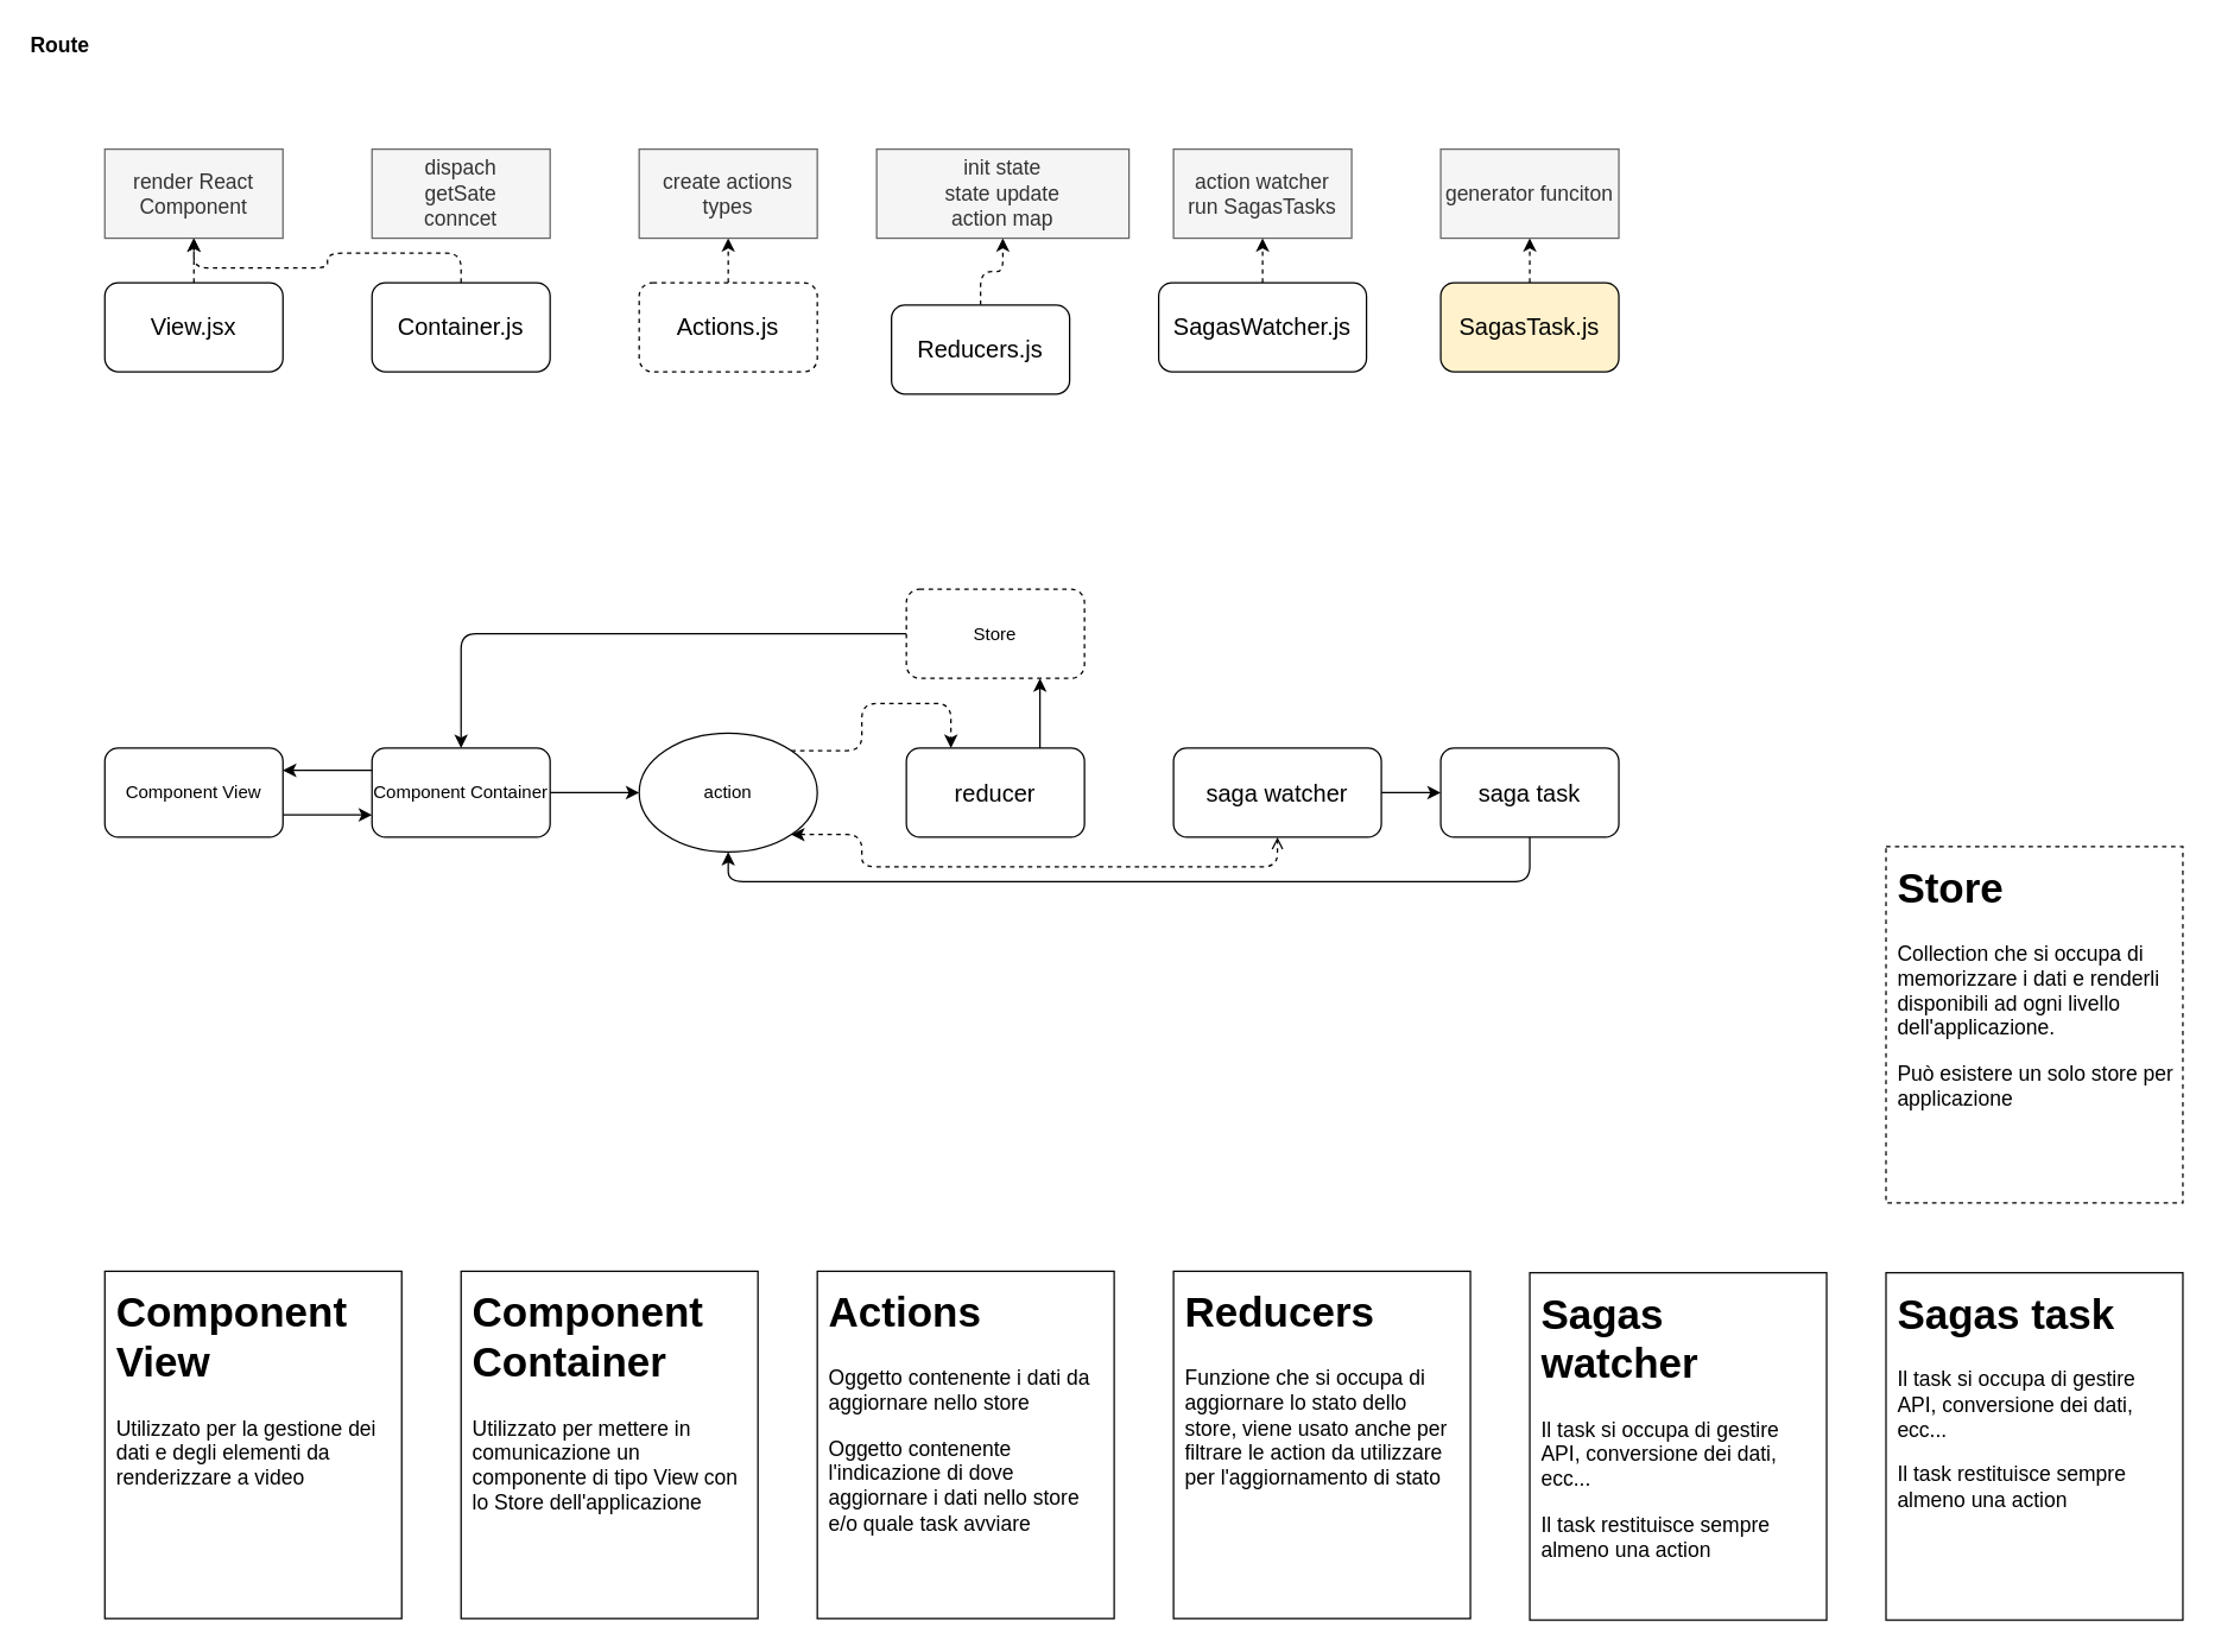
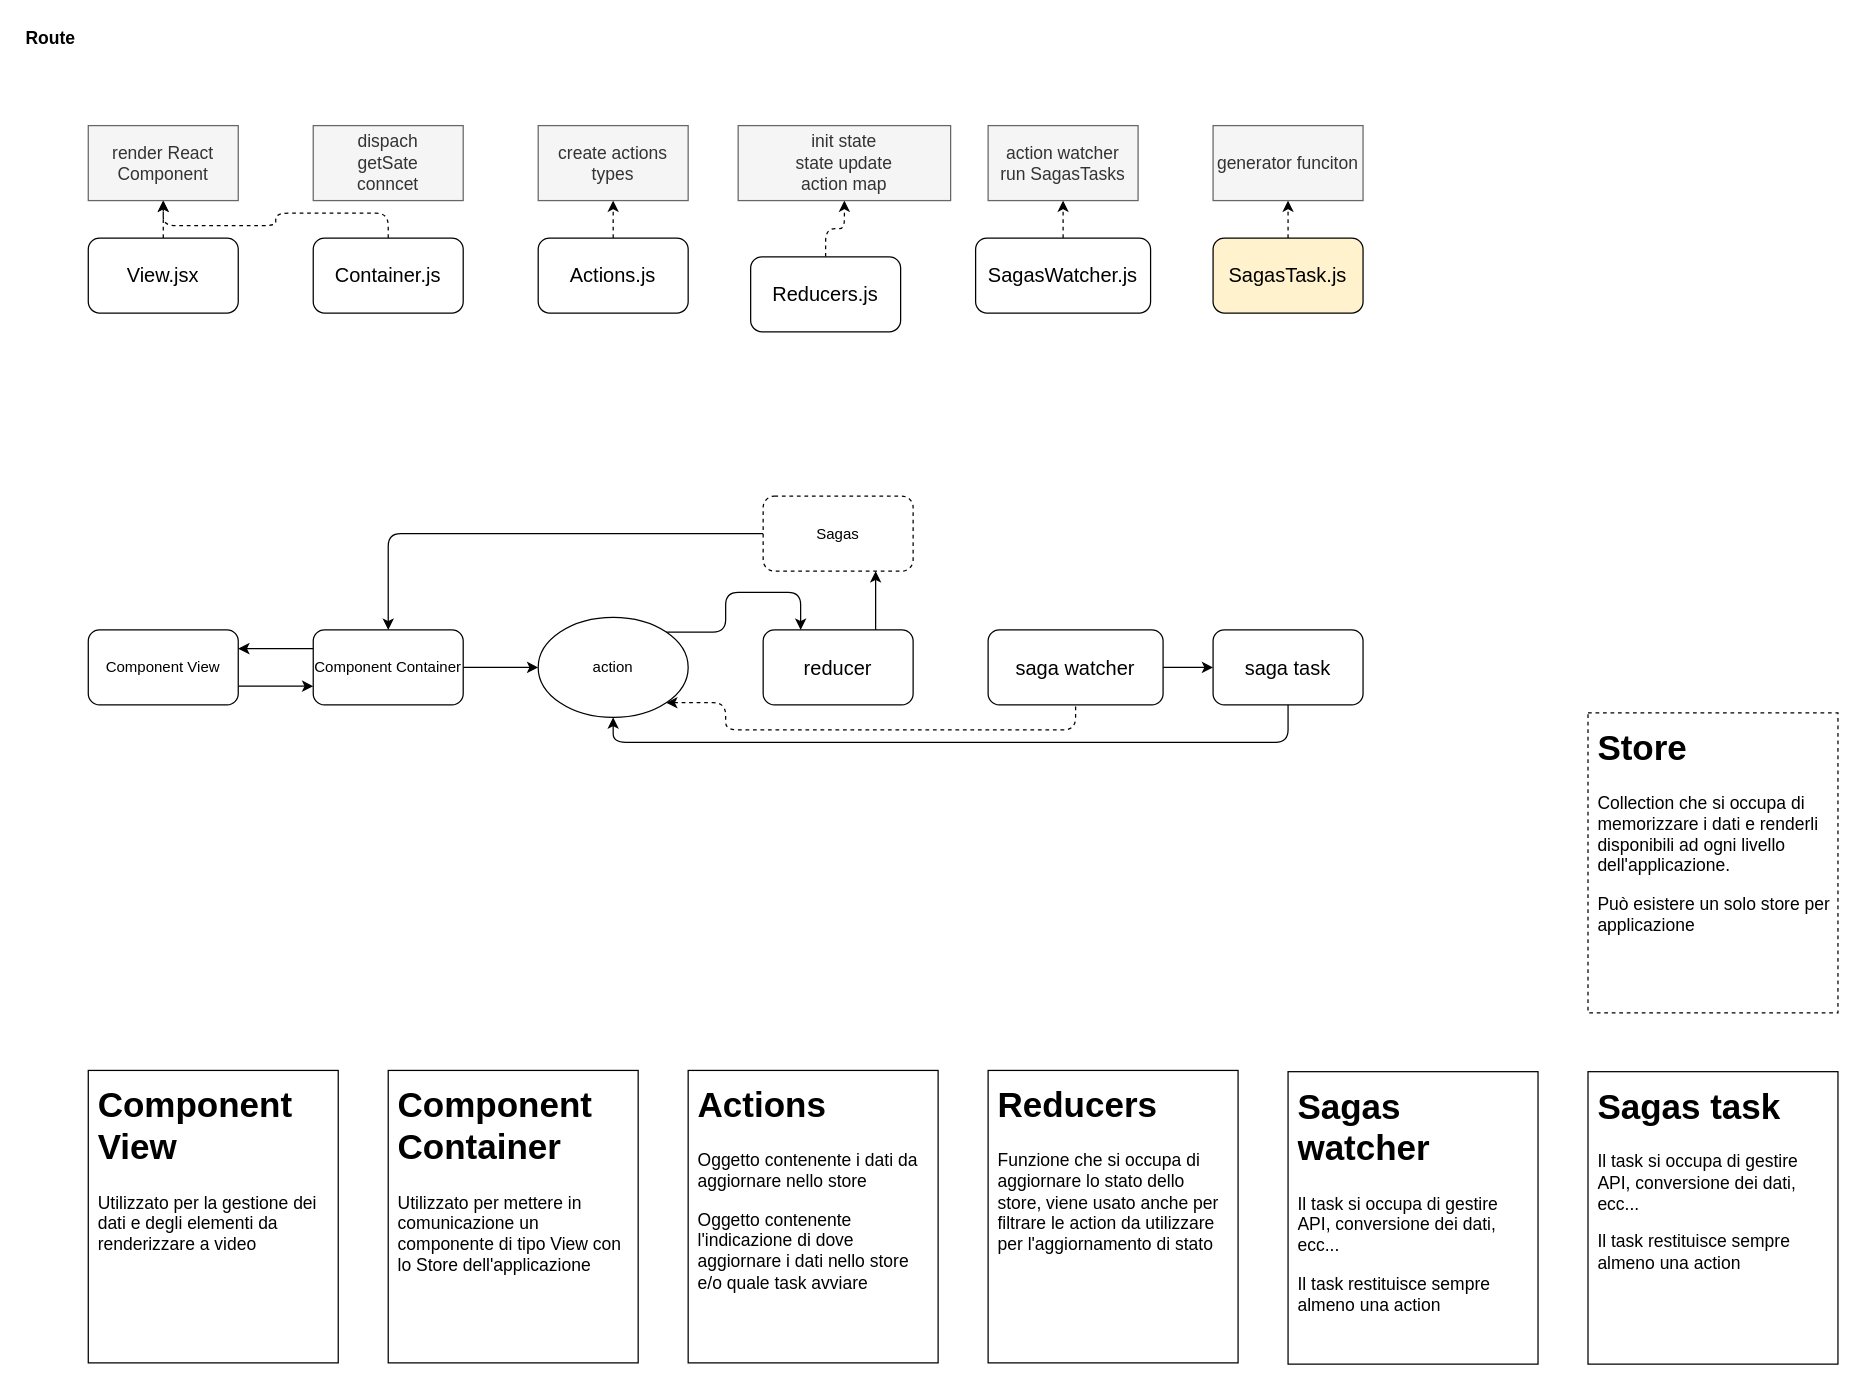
- <mxCell id="11" value="Actions.js" style="rounded=1;whiteSpace=wrap;html=1;fontSize=16;dashed=1;" vertex="1" parent="1"><mxGeometry x="430" y="190" width="120" height="60" as="geometry" /></mxCell>
+ <mxCell id="11" value="Actions.js" style="rounded=1;whiteSpace=wrap;html=1;fontSize=16;" vertex="1" parent="1"><mxGeometry x="430" y="190" width="120" height="60" as="geometry" /></mxCell>
- <mxCell id="42" value="Store" style="rounded=1;whiteSpace=wrap;html=1;fontSize=12;dashed=1;" vertex="1" parent="1"><mxGeometry x="610" y="396.5" width="120" height="60" as="geometry" /></mxCell>
+ <mxCell id="42" value="Sagas" style="rounded=1;whiteSpace=wrap;html=1;fontSize=12;dashed=1;" vertex="1" parent="1"><mxGeometry x="610" y="396.5" width="120" height="60" as="geometry" /></mxCell>
- <mxCell id="33" style="edgeStyle=orthogonalEdgeStyle;rounded=1;orthogonalLoop=1;jettySize=auto;html=1;exitX=1;exitY=0;exitDx=0;exitDy=0;entryX=0.25;entryY=0;entryDx=0;entryDy=0;fontSize=12;dashed=1;" edge="1" parent="1" source="34" target="36"><mxGeometry relative="1" as="geometry" /></mxCell>
+ <mxCell id="33" style="edgeStyle=orthogonalEdgeStyle;rounded=1;orthogonalLoop=1;jettySize=auto;html=1;exitX=1;exitY=0;exitDx=0;exitDy=0;entryX=0.25;entryY=0;entryDx=0;entryDy=0;fontSize=12;" edge="1" parent="1" source="34" target="36"><mxGeometry relative="1" as="geometry" /></mxCell>
- <mxCell id="32" style="edgeStyle=orthogonalEdgeStyle;rounded=1;orthogonalLoop=1;jettySize=auto;html=1;exitX=1;exitY=1;exitDx=0;exitDy=0;entryX=0.5;entryY=1;entryDx=0;entryDy=0;fontSize=12;dashed=1;startArrow=classic;startFill=1;endArrow=open;endFill=0;" edge="1" parent="1" source="34" target="38"><mxGeometry relative="1" as="geometry"><Array as="points"><mxPoint x="580" y="561.5" /><mxPoint x="580" y="583.5" /><mxPoint x="860" y="583.5" /></Array></mxGeometry></mxCell>
+ <mxCell id="32" style="edgeStyle=orthogonalEdgeStyle;rounded=1;orthogonalLoop=1;jettySize=auto;html=1;exitX=1;exitY=1;exitDx=0;exitDy=0;entryX=0.5;entryY=1;entryDx=0;entryDy=0;fontSize=12;dashed=1;startArrow=classic;startFill=1;endArrow=none;endFill=0;" edge="1" parent="1" source="34" target="38"><mxGeometry relative="1" as="geometry"><Array as="points"><mxPoint x="580" y="561.5" /><mxPoint x="580" y="583.5" /><mxPoint x="860" y="583.5" /></Array></mxGeometry></mxCell>
